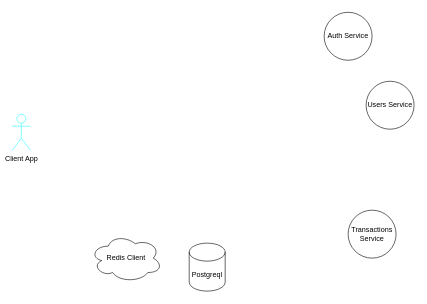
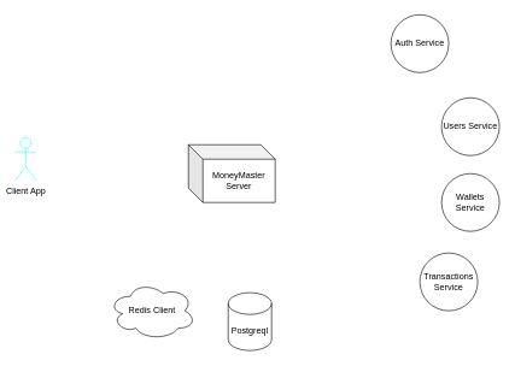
+ <mxCell id="3" value="MoneyMaster&lt;br&gt;Server" style="shape=cube;whiteSpace=wrap;html=1;boundedLbl=1;backgroundOutline=1;darkOpacity=0.05;darkOpacity2=0.1;" vertex="1" parent="1"><mxGeometry x="260" y="200" width="120" height="80" as="geometry" /></mxCell>
+ <mxCell id="8" value="Wallets Service" style="ellipse;whiteSpace=wrap;html=1;aspect=fixed;" vertex="1" parent="1"><mxGeometry x="610" y="240" width="80" height="80" as="geometry" /></mxCell>
